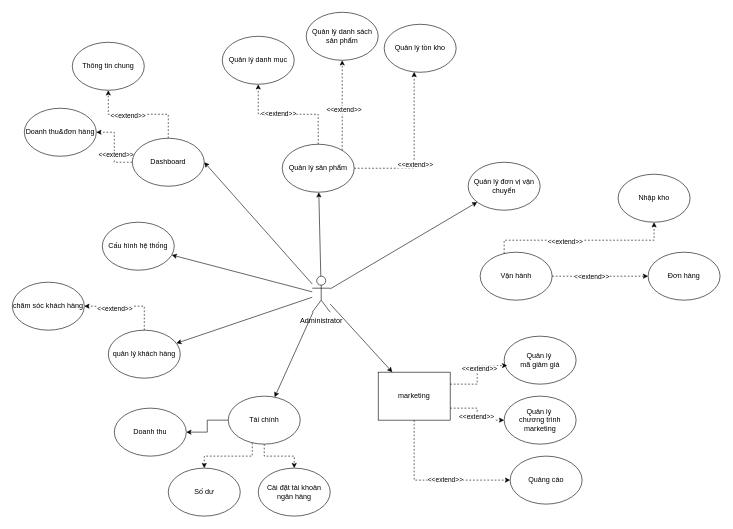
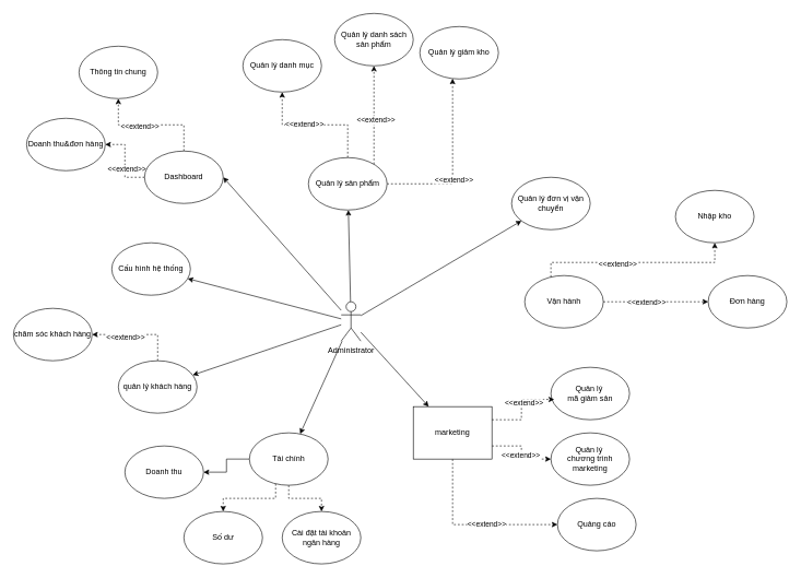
- <mxCell id="46" value="Quản lý tồn kho" style="ellipse;whiteSpace=wrap;html=1;" parent="1" vertex="1"><mxGeometry x="640" y="40" width="120" height="80" as="geometry" /></mxCell>
+ <mxCell id="46" value="Quản lý giảm kho" style="ellipse;whiteSpace=wrap;html=1;" parent="1" vertex="1"><mxGeometry x="640" y="40" width="120" height="80" as="geometry" /></mxCell>
- <mxCell id="40" value="Quản lý&amp;nbsp;&lt;div&gt;mã giảm giá&lt;/div&gt;" style="ellipse;whiteSpace=wrap;html=1;" parent="1" vertex="1"><mxGeometry x="840" y="560" width="120" height="80" as="geometry" /></mxCell>
+ <mxCell id="40" value="Quản lý&amp;nbsp;&lt;div&gt;mã giảm sản&lt;/div&gt;" style="ellipse;whiteSpace=wrap;html=1;" parent="1" vertex="1"><mxGeometry x="840" y="560" width="120" height="80" as="geometry" /></mxCell>
